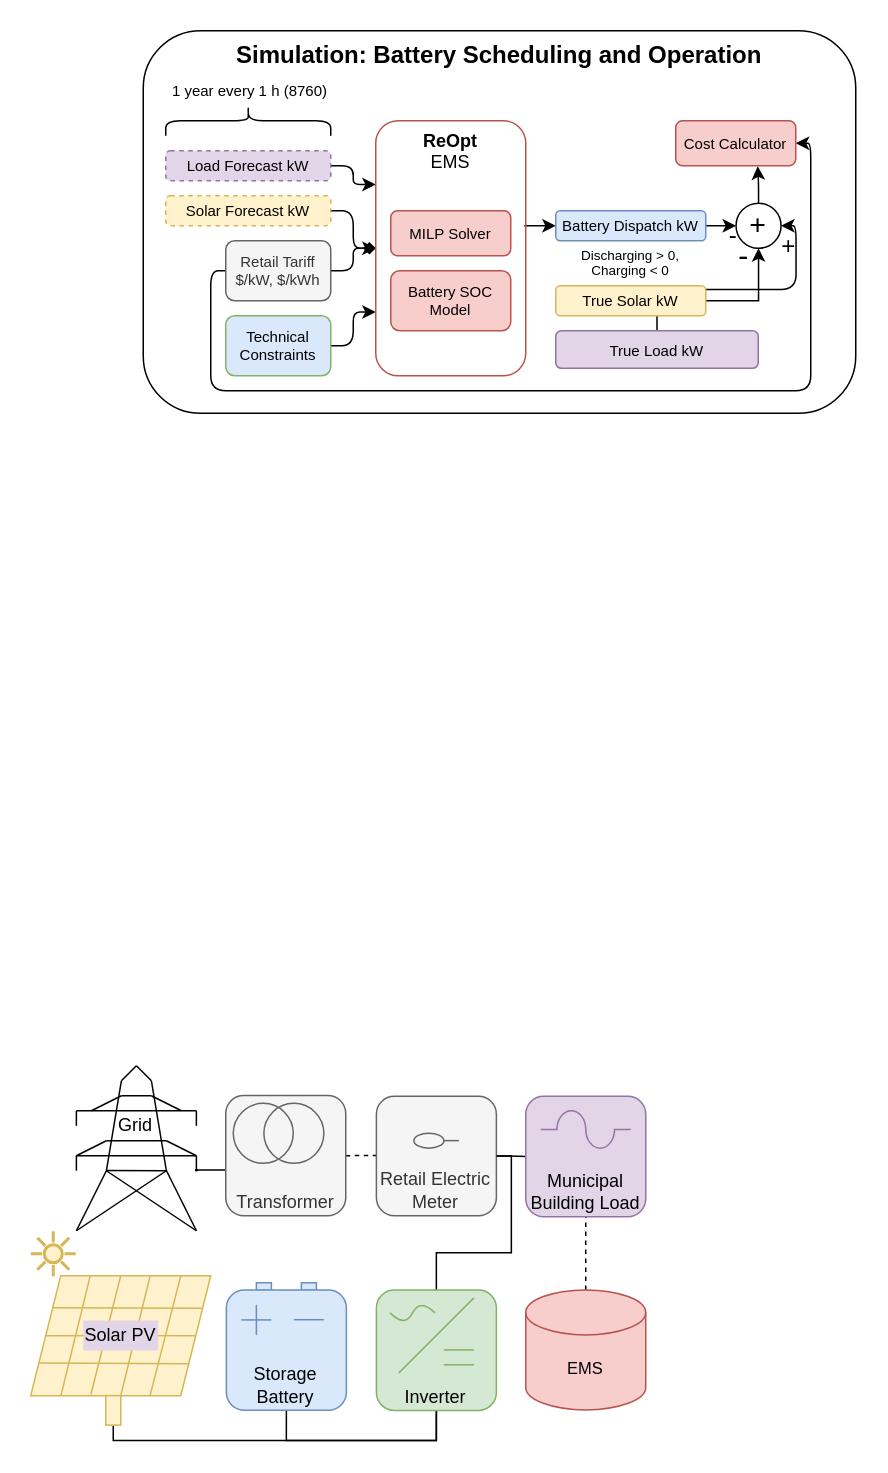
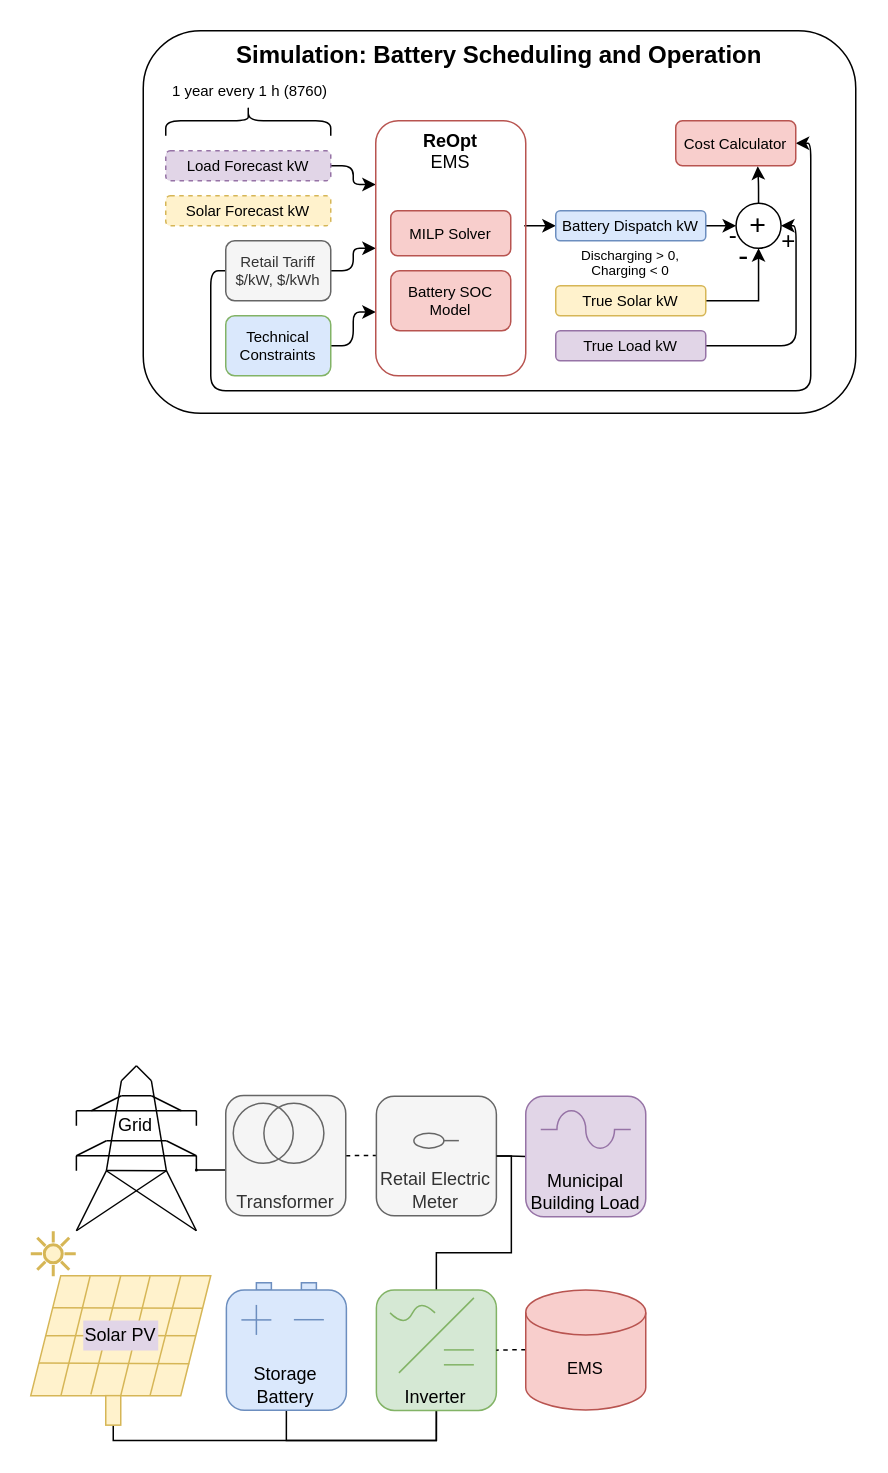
- <mxCell id="6" style="edgeStyle=orthogonalEdgeStyle;html=1;fontSize=11;" parent="1" source="7" target="14" edge="1"><mxGeometry relative="1" as="geometry" /></mxCell>
- <mxCell id="8" style="edgeStyle=orthogonalEdgeStyle;html=1;entryX=0;entryY=0.5;entryDx=0;entryDy=0;fontSize=11;endArrow=diamond;" parent="1" source="10" target="14" edge="1"><mxGeometry relative="1" as="geometry" /></mxCell>
+ <mxCell id="8" style="edgeStyle=orthogonalEdgeStyle;html=1;entryX=0;entryY=0.5;entryDx=0;entryDy=0;fontSize=11;" parent="1" source="10" target="14" edge="1"><mxGeometry relative="1" as="geometry" /></mxCell>
- <mxCell id="84" value="True Load kW" style="rounded=1;whiteSpace=wrap;html=1;fillColor=#e1d5e7;strokeColor=#9673a6;glass=0;fontSize=10;" parent="1" vertex="1"><mxGeometry x="370" y="220" width="135" height="25" as="geometry" /></mxCell>
+ <mxCell id="84" value="True Load kW" style="rounded=1;whiteSpace=wrap;html=1;fillColor=#e1d5e7;strokeColor=#9673a6;glass=0;fontSize=10;" parent="1" vertex="1"><mxGeometry x="370" y="220" width="100" height="20" as="geometry" /></mxCell>
- <mxCell id="79" style="edgeStyle=orthogonalEdgeStyle;rounded=0;html=1;fontSize=11;endArrow=none;endFill=0;dashed=1;" parent="1" source="80" target="81" edge="1"><mxGeometry relative="1" as="geometry" /></mxCell>
+ <mxCell id="79" style="edgeStyle=orthogonalEdgeStyle;rounded=0;html=1;entryX=1;entryY=0.5;entryDx=0;entryDy=0;fontSize=11;endArrow=none;endFill=0;dashed=1;" parent="1" source="80" target="45" edge="1"><mxGeometry relative="1" as="geometry" /></mxCell>
